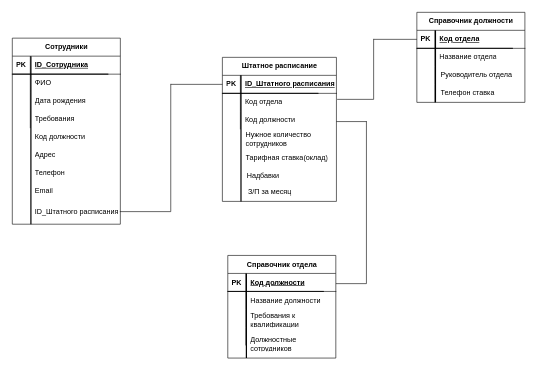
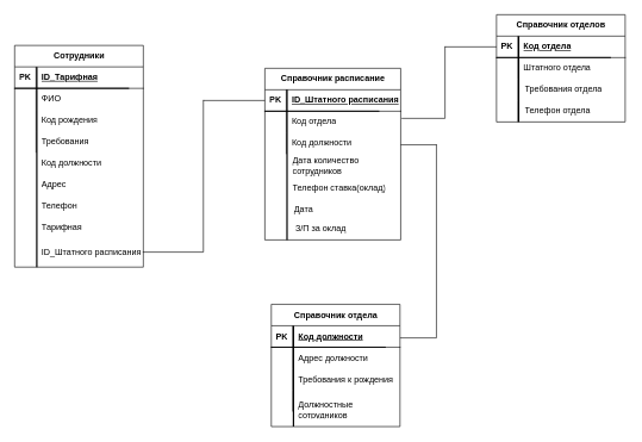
- <mxCell id="40" value="Справочник должности" style="shape=table;startSize=30;container=1;collapsible=1;childLayout=tableLayout;fixedRows=1;rowLines=0;fontStyle=1;align=center;resizeLast=1;html=1;" parent="1" vertex="1"><mxGeometry x="694" y="20" width="180" height="150" as="geometry" /></mxCell>
+ <mxCell id="40" value="Справочник отделов" style="shape=table;startSize=30;container=1;collapsible=1;childLayout=tableLayout;fixedRows=1;rowLines=0;fontStyle=1;align=center;resizeLast=1;html=1;" parent="1" vertex="1"><mxGeometry x="694" y="20" width="180" height="150" as="geometry" /></mxCell>
- <mxCell id="46" value="Название отдела" style="shape=partialRectangle;connectable=0;fillColor=none;top=0;left=0;bottom=0;right=0;align=left;spacingLeft=6;overflow=hidden;whiteSpace=wrap;html=1;" parent="44" vertex="1"><mxGeometry x="30" width="150" height="30" as="geometry"><mxRectangle width="150" height="30" as="alternateBounds" /></mxGeometry></mxCell>
+ <mxCell id="46" value="Штатного отдела" style="shape=partialRectangle;connectable=0;fillColor=none;top=0;left=0;bottom=0;right=0;align=left;spacingLeft=6;overflow=hidden;whiteSpace=wrap;html=1;" parent="44" vertex="1"><mxGeometry x="30" width="150" height="30" as="geometry"><mxRectangle width="150" height="30" as="alternateBounds" /></mxGeometry></mxCell>
- <mxCell id="5" value="ID_Сотрудника" style="shape=partialRectangle;connectable=0;fillColor=none;top=0;left=0;bottom=0;right=0;align=left;spacingLeft=6;fontStyle=5;overflow=hidden;whiteSpace=wrap;html=1;" parent="3" vertex="1"><mxGeometry x="30" width="150" height="30" as="geometry"><mxRectangle width="150" height="30" as="alternateBounds" /></mxGeometry></mxCell>
+ <mxCell id="5" value="ID_Тарифная" style="shape=partialRectangle;connectable=0;fillColor=none;top=0;left=0;bottom=0;right=0;align=left;spacingLeft=6;fontStyle=5;overflow=hidden;whiteSpace=wrap;html=1;" parent="3" vertex="1"><mxGeometry x="30" width="150" height="30" as="geometry"><mxRectangle width="150" height="30" as="alternateBounds" /></mxGeometry></mxCell>
- <mxCell id="58" value="Штатное расписание" style="shape=table;startSize=30;container=1;collapsible=1;childLayout=tableLayout;fixedRows=1;rowLines=0;fontStyle=1;align=center;resizeLast=1;html=1;" parent="1" vertex="1"><mxGeometry x="370" y="95" width="190" height="240" as="geometry" /></mxCell>
+ <mxCell id="58" value="Справочник расписание" style="shape=table;startSize=30;container=1;collapsible=1;childLayout=tableLayout;fixedRows=1;rowLines=0;fontStyle=1;align=center;resizeLast=1;html=1;" parent="1" vertex="1"><mxGeometry x="370" y="95" width="190" height="240" as="geometry" /></mxCell>
- <mxCell id="56" value="Руководитель отдела" style="shape=partialRectangle;connectable=0;fillColor=none;top=0;left=0;bottom=0;right=0;align=left;spacingLeft=6;overflow=hidden;whiteSpace=wrap;html=1;" parent="1" vertex="1"><mxGeometry x="726" y="110" width="150" height="30" as="geometry"><mxRectangle width="150" height="30" as="alternateBounds" /></mxGeometry></mxCell>
+ <mxCell id="56" value="Требования отдела" style="shape=partialRectangle;connectable=0;fillColor=none;top=0;left=0;bottom=0;right=0;align=left;spacingLeft=6;overflow=hidden;whiteSpace=wrap;html=1;" parent="1" vertex="1"><mxGeometry x="726" y="110" width="150" height="30" as="geometry"><mxRectangle width="150" height="30" as="alternateBounds" /></mxGeometry></mxCell>
- <mxCell id="57" value="Телефон ставка" style="shape=partialRectangle;connectable=0;fillColor=none;top=0;left=0;bottom=0;right=0;align=left;spacingLeft=6;overflow=hidden;whiteSpace=wrap;html=1;" parent="1" vertex="1"><mxGeometry x="726" y="140" width="150" height="30" as="geometry"><mxRectangle width="150" height="30" as="alternateBounds" /></mxGeometry></mxCell>
+ <mxCell id="57" value="Телефон отдела" style="shape=partialRectangle;connectable=0;fillColor=none;top=0;left=0;bottom=0;right=0;align=left;spacingLeft=6;overflow=hidden;whiteSpace=wrap;html=1;" parent="1" vertex="1"><mxGeometry x="726" y="140" width="150" height="30" as="geometry"><mxRectangle width="150" height="30" as="alternateBounds" /></mxGeometry></mxCell>
- <mxCell id="11" value="Дата рождения" style="shape=partialRectangle;connectable=0;fillColor=none;top=0;left=0;bottom=0;right=0;align=left;spacingLeft=6;overflow=hidden;whiteSpace=wrap;html=1;" parent="9" vertex="1"><mxGeometry x="30" width="150" height="30" as="geometry"><mxRectangle width="150" height="30" as="alternateBounds" /></mxGeometry></mxCell>
+ <mxCell id="11" value="Код рождения" style="shape=partialRectangle;connectable=0;fillColor=none;top=0;left=0;bottom=0;right=0;align=left;spacingLeft=6;overflow=hidden;whiteSpace=wrap;html=1;" parent="9" vertex="1"><mxGeometry x="30" width="150" height="30" as="geometry"><mxRectangle width="150" height="30" as="alternateBounds" /></mxGeometry></mxCell>
- <mxCell id="68" value="Нужное количество сотрудников" style="shape=partialRectangle;connectable=0;fillColor=none;top=0;left=0;bottom=0;right=0;align=left;spacingLeft=6;overflow=hidden;whiteSpace=wrap;html=1;" parent="1" vertex="1"><mxGeometry x="401" y="213" width="150" height="37" as="geometry"><mxRectangle width="150" height="30" as="alternateBounds" /></mxGeometry></mxCell>
+ <mxCell id="68" value="Дата количество сотрудников" style="shape=partialRectangle;connectable=0;fillColor=none;top=0;left=0;bottom=0;right=0;align=left;spacingLeft=6;overflow=hidden;whiteSpace=wrap;html=1;" parent="1" vertex="1"><mxGeometry x="401" y="213" width="150" height="37" as="geometry"><mxRectangle width="150" height="30" as="alternateBounds" /></mxGeometry></mxCell>
- <mxCell id="69" value="Тарифная ставка(оклад)" style="shape=partialRectangle;connectable=0;fillColor=none;top=0;left=0;bottom=0;right=0;align=left;spacingLeft=6;overflow=hidden;whiteSpace=wrap;html=1;" parent="1" vertex="1"><mxGeometry x="401" y="248" width="150" height="30" as="geometry"><mxRectangle width="150" height="30" as="alternateBounds" /></mxGeometry></mxCell>
+ <mxCell id="69" value="Телефон ставка(оклад)" style="shape=partialRectangle;connectable=0;fillColor=none;top=0;left=0;bottom=0;right=0;align=left;spacingLeft=6;overflow=hidden;whiteSpace=wrap;html=1;" parent="1" vertex="1"><mxGeometry x="401" y="248" width="150" height="30" as="geometry"><mxRectangle width="150" height="30" as="alternateBounds" /></mxGeometry></mxCell>
- <mxCell id="70" value="Надбавки" style="shape=partialRectangle;connectable=0;fillColor=none;top=0;left=0;bottom=0;right=0;align=left;spacingLeft=6;overflow=hidden;whiteSpace=wrap;html=1;" parent="1" vertex="1"><mxGeometry x="403" y="278" width="150" height="30" as="geometry"><mxRectangle width="150" height="30" as="alternateBounds" /></mxGeometry></mxCell>
+ <mxCell id="70" value="Дата" style="shape=partialRectangle;connectable=0;fillColor=none;top=0;left=0;bottom=0;right=0;align=left;spacingLeft=6;overflow=hidden;whiteSpace=wrap;html=1;" parent="1" vertex="1"><mxGeometry x="403" y="278" width="150" height="30" as="geometry"><mxRectangle width="150" height="30" as="alternateBounds" /></mxGeometry></mxCell>
- <mxCell id="18" value="Еmail" style="shape=partialRectangle;connectable=0;fillColor=none;top=0;left=0;bottom=0;right=0;align=left;spacingLeft=6;overflow=hidden;whiteSpace=wrap;html=1;" parent="1" vertex="1"><mxGeometry x="50" y="303" width="150" height="30" as="geometry"><mxRectangle width="150" height="30" as="alternateBounds" /></mxGeometry></mxCell>
+ <mxCell id="18" value="Тарифная" style="shape=partialRectangle;connectable=0;fillColor=none;top=0;left=0;bottom=0;right=0;align=left;spacingLeft=6;overflow=hidden;whiteSpace=wrap;html=1;" parent="1" vertex="1"><mxGeometry x="50" y="303" width="150" height="30" as="geometry"><mxRectangle width="150" height="30" as="alternateBounds" /></mxGeometry></mxCell>
- <mxCell id="71" value="З/П за месяц" style="shape=partialRectangle;connectable=0;fillColor=none;top=0;left=0;bottom=0;right=0;align=left;spacingLeft=6;overflow=hidden;whiteSpace=wrap;html=1;" parent="1" vertex="1"><mxGeometry x="405" y="303" width="150" height="32" as="geometry"><mxRectangle width="150" height="30" as="alternateBounds" /></mxGeometry></mxCell>
+ <mxCell id="71" value="З/П за оклад" style="shape=partialRectangle;connectable=0;fillColor=none;top=0;left=0;bottom=0;right=0;align=left;spacingLeft=6;overflow=hidden;whiteSpace=wrap;html=1;" parent="1" vertex="1"><mxGeometry x="405" y="303" width="150" height="32" as="geometry"><mxRectangle width="150" height="30" as="alternateBounds" /></mxGeometry></mxCell>
- <mxCell id="28" value="Название должности" style="shape=partialRectangle;connectable=0;fillColor=none;top=0;left=0;bottom=0;right=0;align=left;spacingLeft=6;overflow=hidden;whiteSpace=wrap;html=1;" parent="26" vertex="1"><mxGeometry x="30" width="150" height="30" as="geometry"><mxRectangle width="150" height="30" as="alternateBounds" /></mxGeometry></mxCell>
+ <mxCell id="28" value="Адрес должности" style="shape=partialRectangle;connectable=0;fillColor=none;top=0;left=0;bottom=0;right=0;align=left;spacingLeft=6;overflow=hidden;whiteSpace=wrap;html=1;" parent="26" vertex="1"><mxGeometry x="30" width="150" height="30" as="geometry"><mxRectangle width="150" height="30" as="alternateBounds" /></mxGeometry></mxCell>
- <mxCell id="35" value="Требования к квалификации" style="shape=partialRectangle;connectable=0;fillColor=none;top=0;left=0;bottom=0;right=0;align=left;spacingLeft=6;overflow=hidden;whiteSpace=wrap;html=1;" parent="1" vertex="1"><mxGeometry x="409" y="516" width="150" height="30" as="geometry"><mxRectangle width="150" height="30" as="alternateBounds" /></mxGeometry></mxCell>
+ <mxCell id="35" value="Требования к рождения" style="shape=partialRectangle;connectable=0;fillColor=none;top=0;left=0;bottom=0;right=0;align=left;spacingLeft=6;overflow=hidden;whiteSpace=wrap;html=1;" parent="1" vertex="1"><mxGeometry x="409" y="516" width="150" height="30" as="geometry"><mxRectangle width="150" height="30" as="alternateBounds" /></mxGeometry></mxCell>
